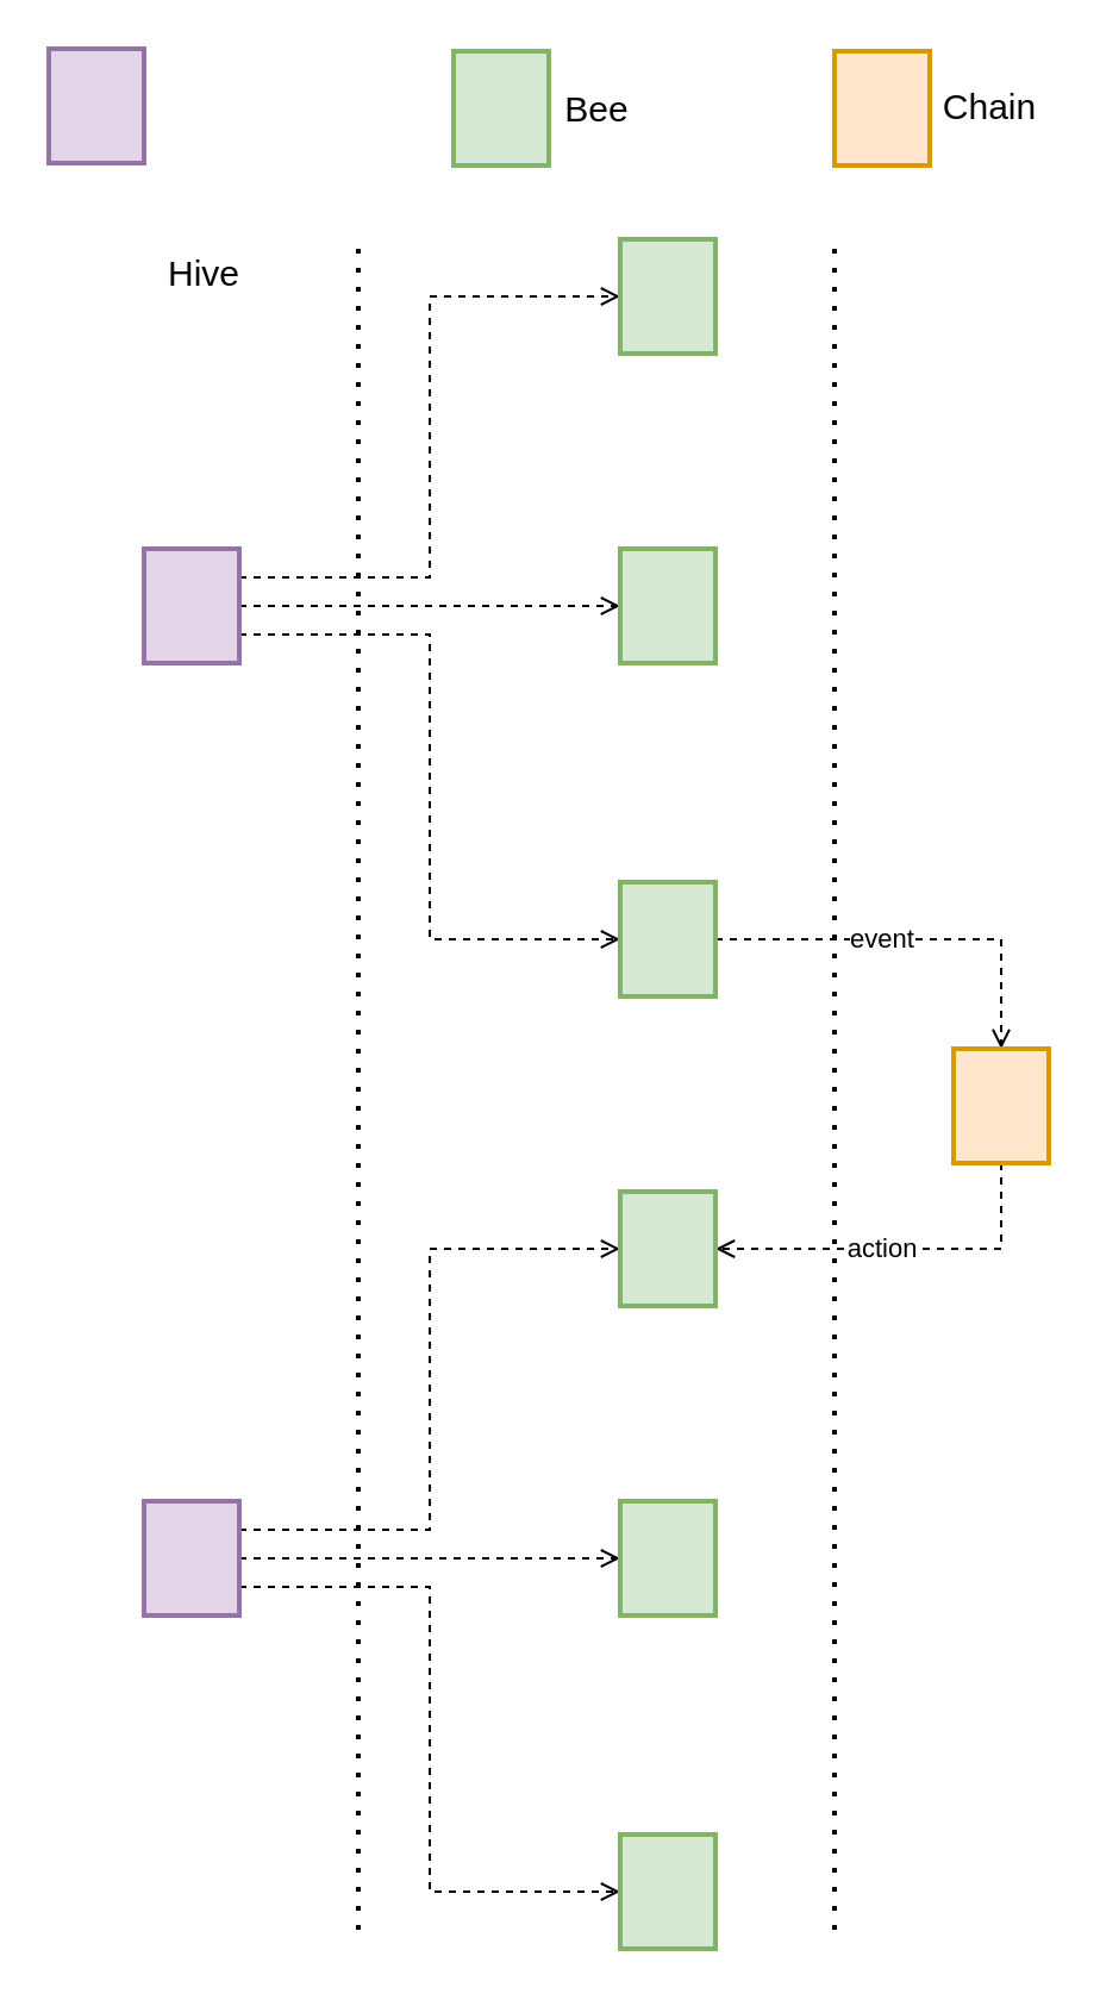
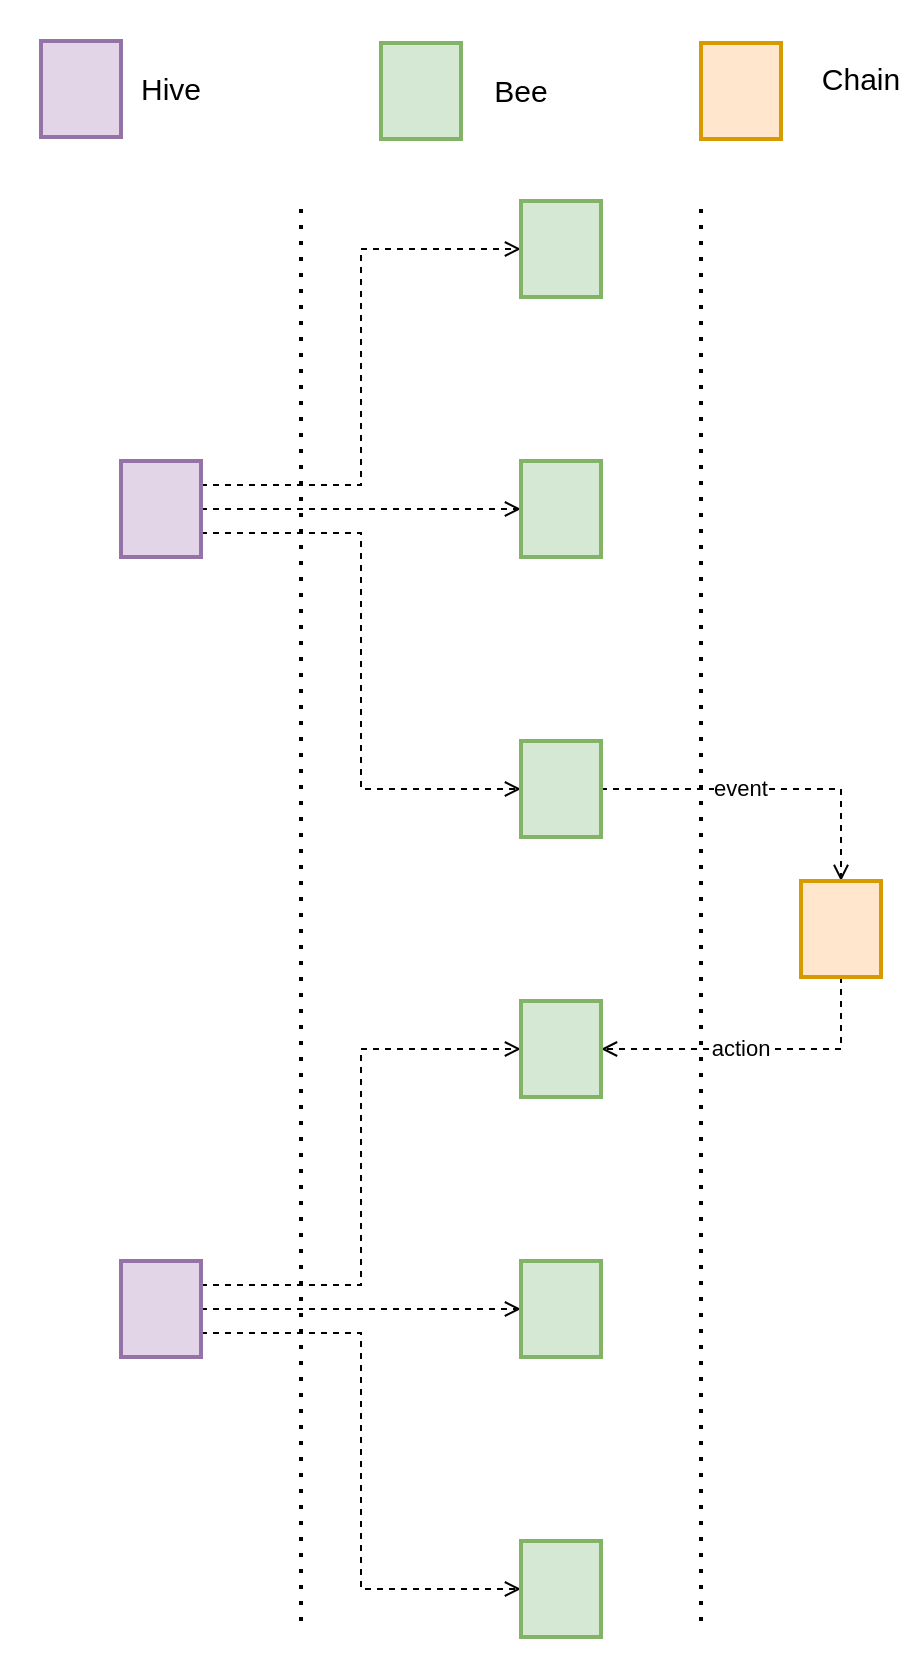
- <mxCell id="23" value="Chain" style="text;html=1;align=center;verticalAlign=middle;resizable=0;points=[];autosize=1;strokeColor=none;fontSize=15;fontColor=#000000;" vertex="1" parent="1"><mxGeometry x="390" y="34" width="50" height="20" as="geometry" /></mxCell>
+ <mxCell id="23" value="Chain" style="text;html=1;align=center;verticalAlign=middle;resizable=0;points=[];autosize=1;strokeColor=none;fontSize=15;fontColor=#000000;" vertex="1" parent="1"><mxGeometry x="405" y="29" width="50" height="20" as="geometry" /></mxCell>
- <mxCell id="22" value="Bee" style="text;html=1;align=center;verticalAlign=middle;resizable=0;points=[];autosize=1;strokeColor=none;fontSize=15;fontColor=#000000;" vertex="1" parent="1"><mxGeometry x="230" y="35" width="40" height="20" as="geometry" /></mxCell>
+ <mxCell id="22" value="Bee" style="text;html=1;align=center;verticalAlign=middle;resizable=0;points=[];autosize=1;strokeColor=none;fontSize=15;fontColor=#000000;" vertex="1" parent="1"><mxGeometry x="240" y="35" width="40" height="20" as="geometry" /></mxCell>
- <mxCell id="20" value="Hive" style="text;html=1;align=center;verticalAlign=middle;resizable=0;points=[];autosize=1;strokeColor=none;fontColor=#000000;fontSize=15;" vertex="1" parent="1"><mxGeometry x="60" y="104" width="50" height="20" as="geometry" /></mxCell>
+ <mxCell id="20" value="Hive" style="text;html=1;align=center;verticalAlign=middle;resizable=0;points=[];autosize=1;strokeColor=none;fontColor=#000000;fontSize=15;" vertex="1" parent="1"><mxGeometry x="60" y="34" width="50" height="20" as="geometry" /></mxCell>
